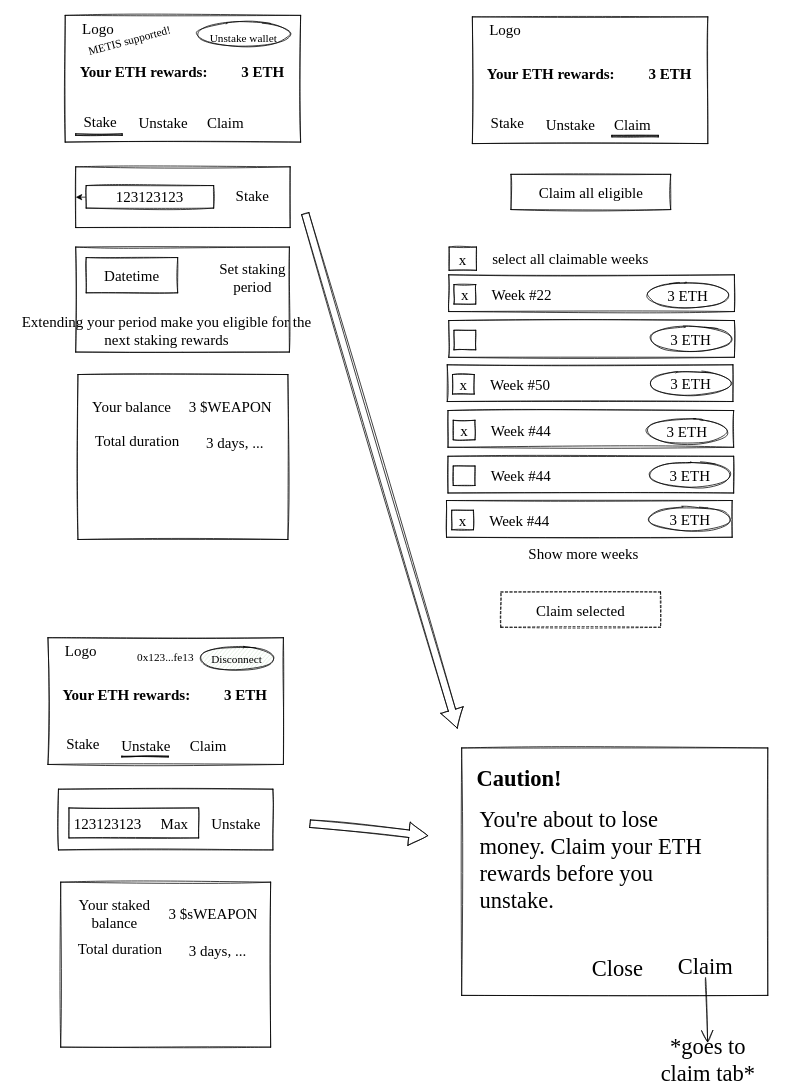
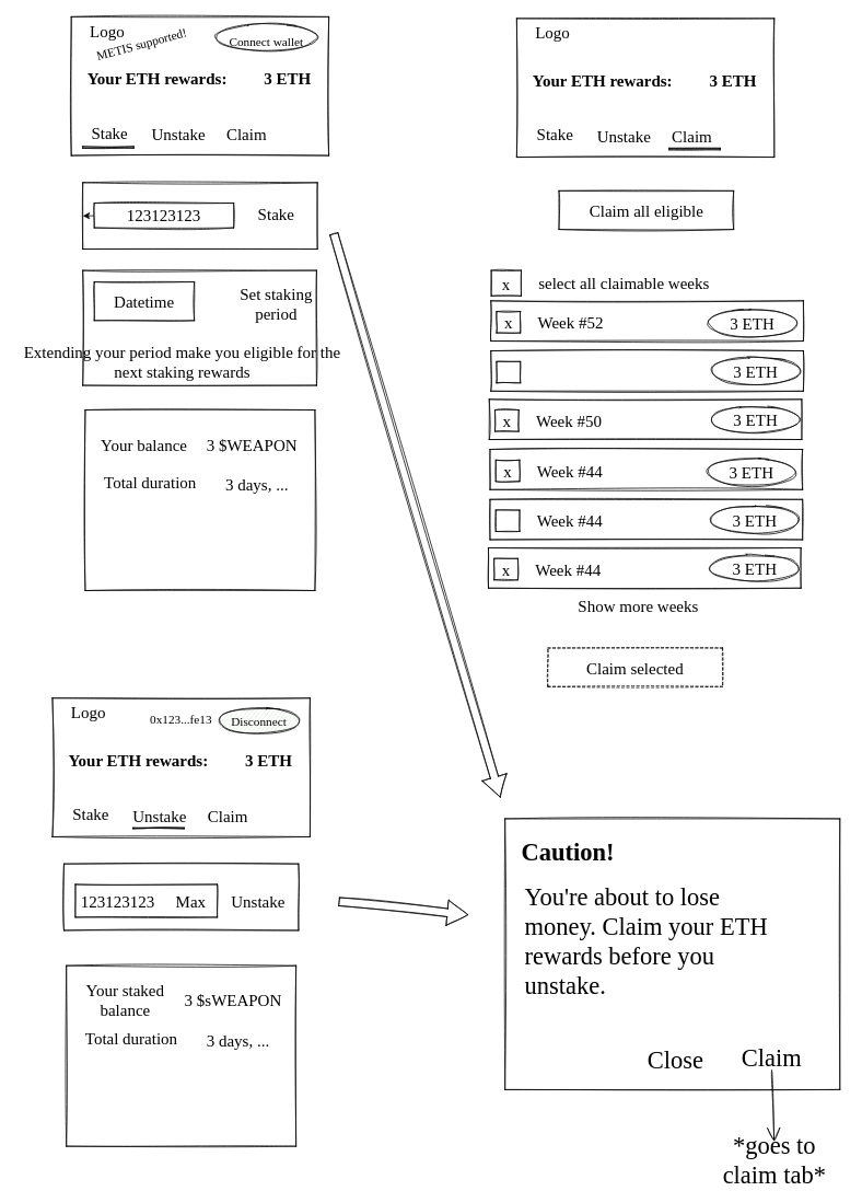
- <mxCell id="88" value="&lt;font style=&quot;font-size: 15px&quot;&gt;Unstake wallet&lt;/font&gt;" style="ellipse;whiteSpace=wrap;html=1;sketch=1;hachureGap=4;fontFamily=Architects Daughter;fontSource=https%3A%2F%2Ffonts.googleapis.com%2Fcss%3Ffamily%3DArchitects%2BDaughter;fontSize=30;" parent="1" vertex="1"><mxGeometry x="259" y="28" width="130" height="34" as="geometry" /></mxCell>
+ <mxCell id="88" value="&lt;font style=&quot;font-size: 15px&quot;&gt;Connect wallet&lt;/font&gt;" style="ellipse;whiteSpace=wrap;html=1;sketch=1;hachureGap=4;fontFamily=Architects Daughter;fontSource=https%3A%2F%2Ffonts.googleapis.com%2Fcss%3Ffamily%3DArchitects%2BDaughter;fontSize=30;" parent="1" vertex="1"><mxGeometry x="259" y="28" width="130" height="34" as="geometry" /></mxCell>
- <mxCell id="37" value="Week #22" style="text;strokeColor=none;fillColor=none;html=1;align=center;verticalAlign=middle;whiteSpace=wrap;rounded=0;sketch=1;hachureGap=4;fontFamily=Architects Daughter;fontSource=https%3A%2F%2Ffonts.googleapis.com%2Fcss%3Ffamily%3DArchitects%2BDaughter;fontSize=20;" parent="1" vertex="1"><mxGeometry x="638" y="377" width="113.5" height="30" as="geometry" /></mxCell>
+ <mxCell id="37" value="Week #52" style="text;strokeColor=none;fillColor=none;html=1;align=center;verticalAlign=middle;whiteSpace=wrap;rounded=0;sketch=1;hachureGap=4;fontFamily=Architects Daughter;fontSource=https%3A%2F%2Ffonts.googleapis.com%2Fcss%3Ffamily%3DArchitects%2BDaughter;fontSize=20;" parent="1" vertex="1"><mxGeometry x="638" y="377" width="113.5" height="30" as="geometry" /></mxCell>
